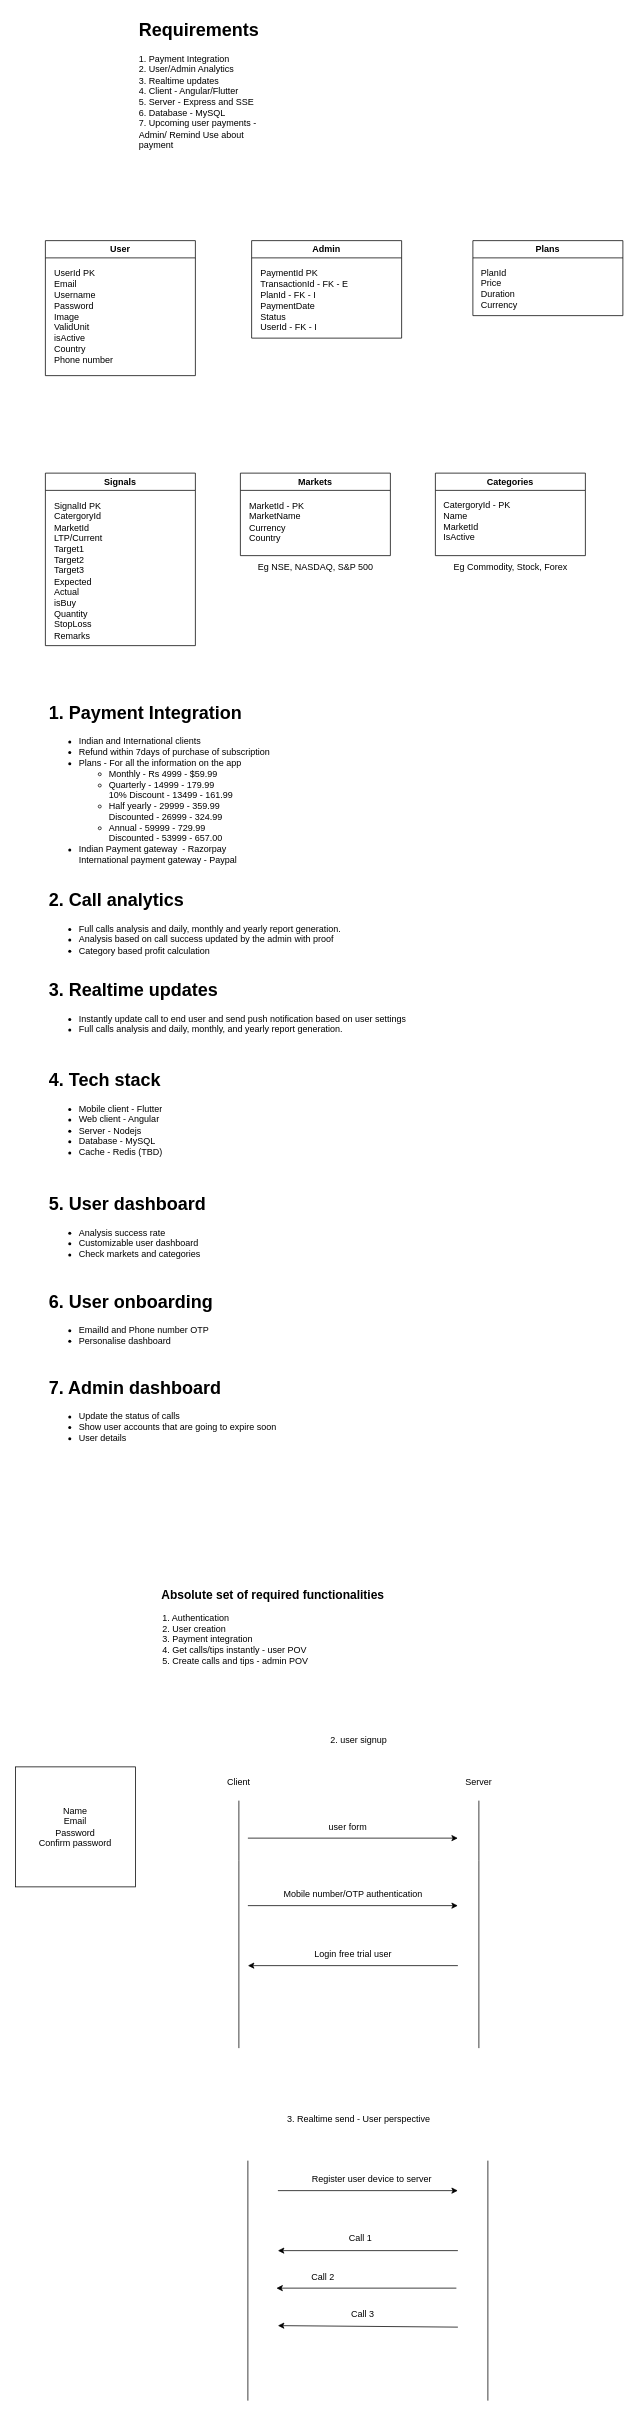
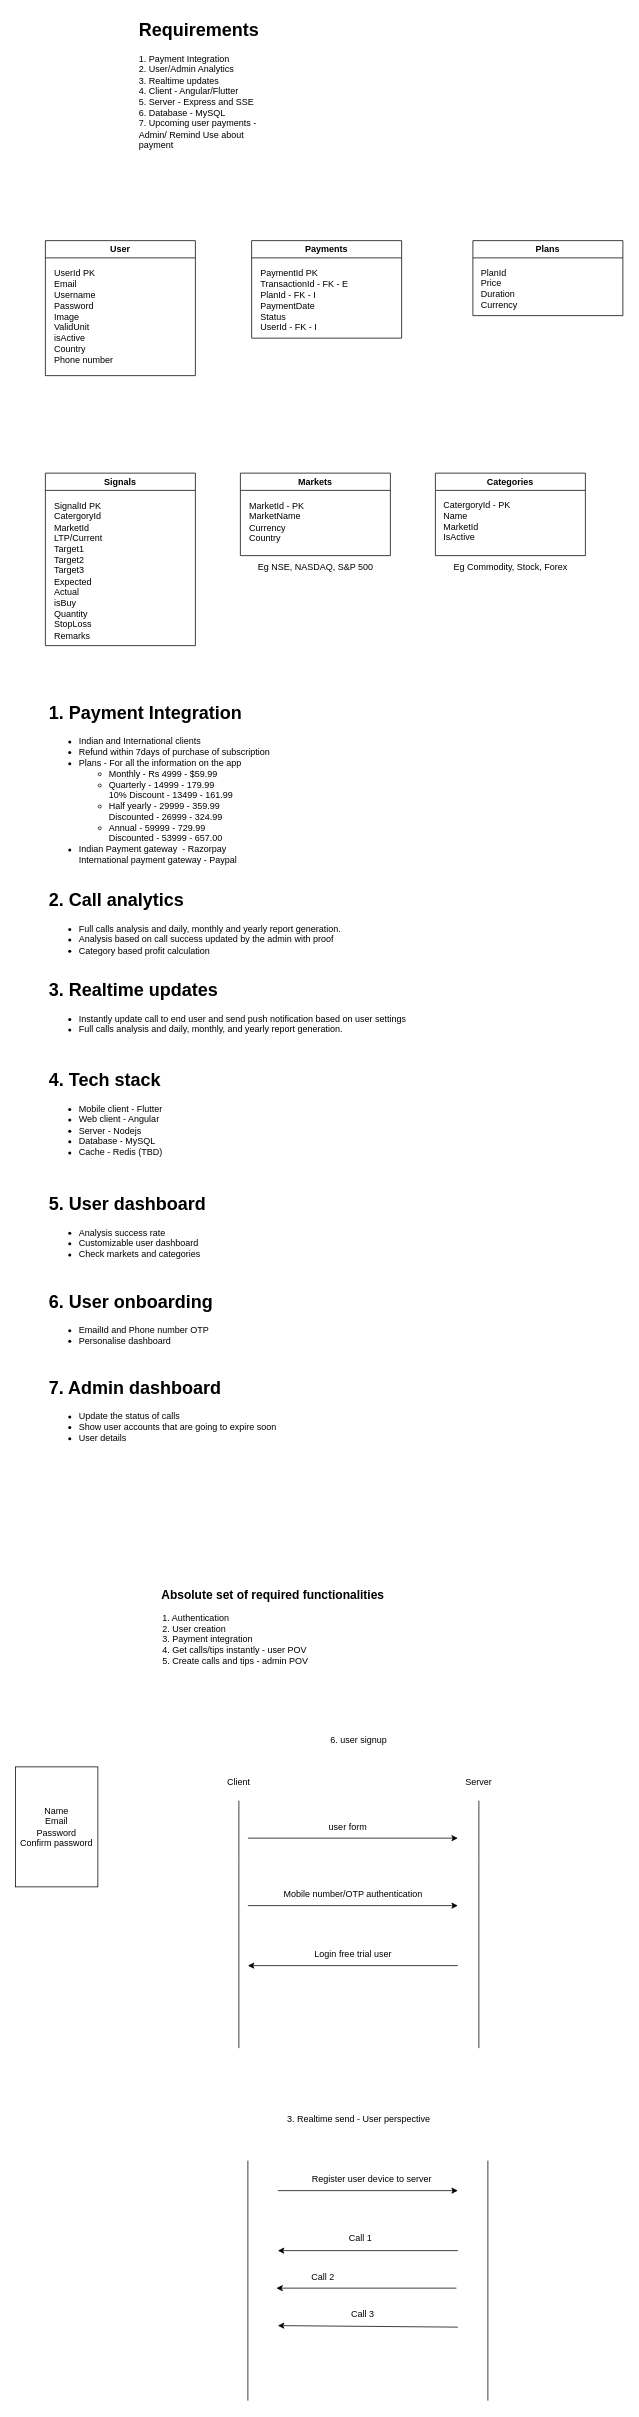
- <mxCell id="11" value="Admin" style="swimlane;whiteSpace=wrap;html=1;" parent="1" vertex="1"><mxGeometry x="335" y="320" width="200" height="130" as="geometry" /></mxCell>
+ <mxCell id="11" value="Payments" style="swimlane;whiteSpace=wrap;html=1;" parent="1" vertex="1"><mxGeometry x="335" y="320" width="200" height="130" as="geometry" /></mxCell>
- <mxCell id="29" value="2. user signup" style="text;html=1;strokeColor=none;fillColor=none;align=center;verticalAlign=middle;whiteSpace=wrap;rounded=0;" vertex="1" parent="1"><mxGeometry x="388" y="2300" width="180" height="40" as="geometry" /></mxCell>
+ <mxCell id="29" value="6. user signup" style="text;html=1;strokeColor=none;fillColor=none;align=center;verticalAlign=middle;whiteSpace=wrap;rounded=0;" vertex="1" parent="1"><mxGeometry x="388" y="2300" width="180" height="40" as="geometry" /></mxCell>
- <mxCell id="33" value="Name&lt;br&gt;Email&lt;br&gt;Password&lt;br&gt;Confirm password" style="whiteSpace=wrap;html=1;aspect=fixed;" vertex="1" parent="1"><mxGeometry x="20" y="2355" width="160" height="160" as="geometry" /></mxCell>
+ <mxCell id="33" value="Name&lt;br&gt;Email&lt;br&gt;Password&lt;br&gt;Confirm password" style="whiteSpace=wrap;html=1;aspect=fixed;" vertex="1" parent="1"><mxGeometry x="20" y="2355" width="110" height="160" as="geometry" /></mxCell>
